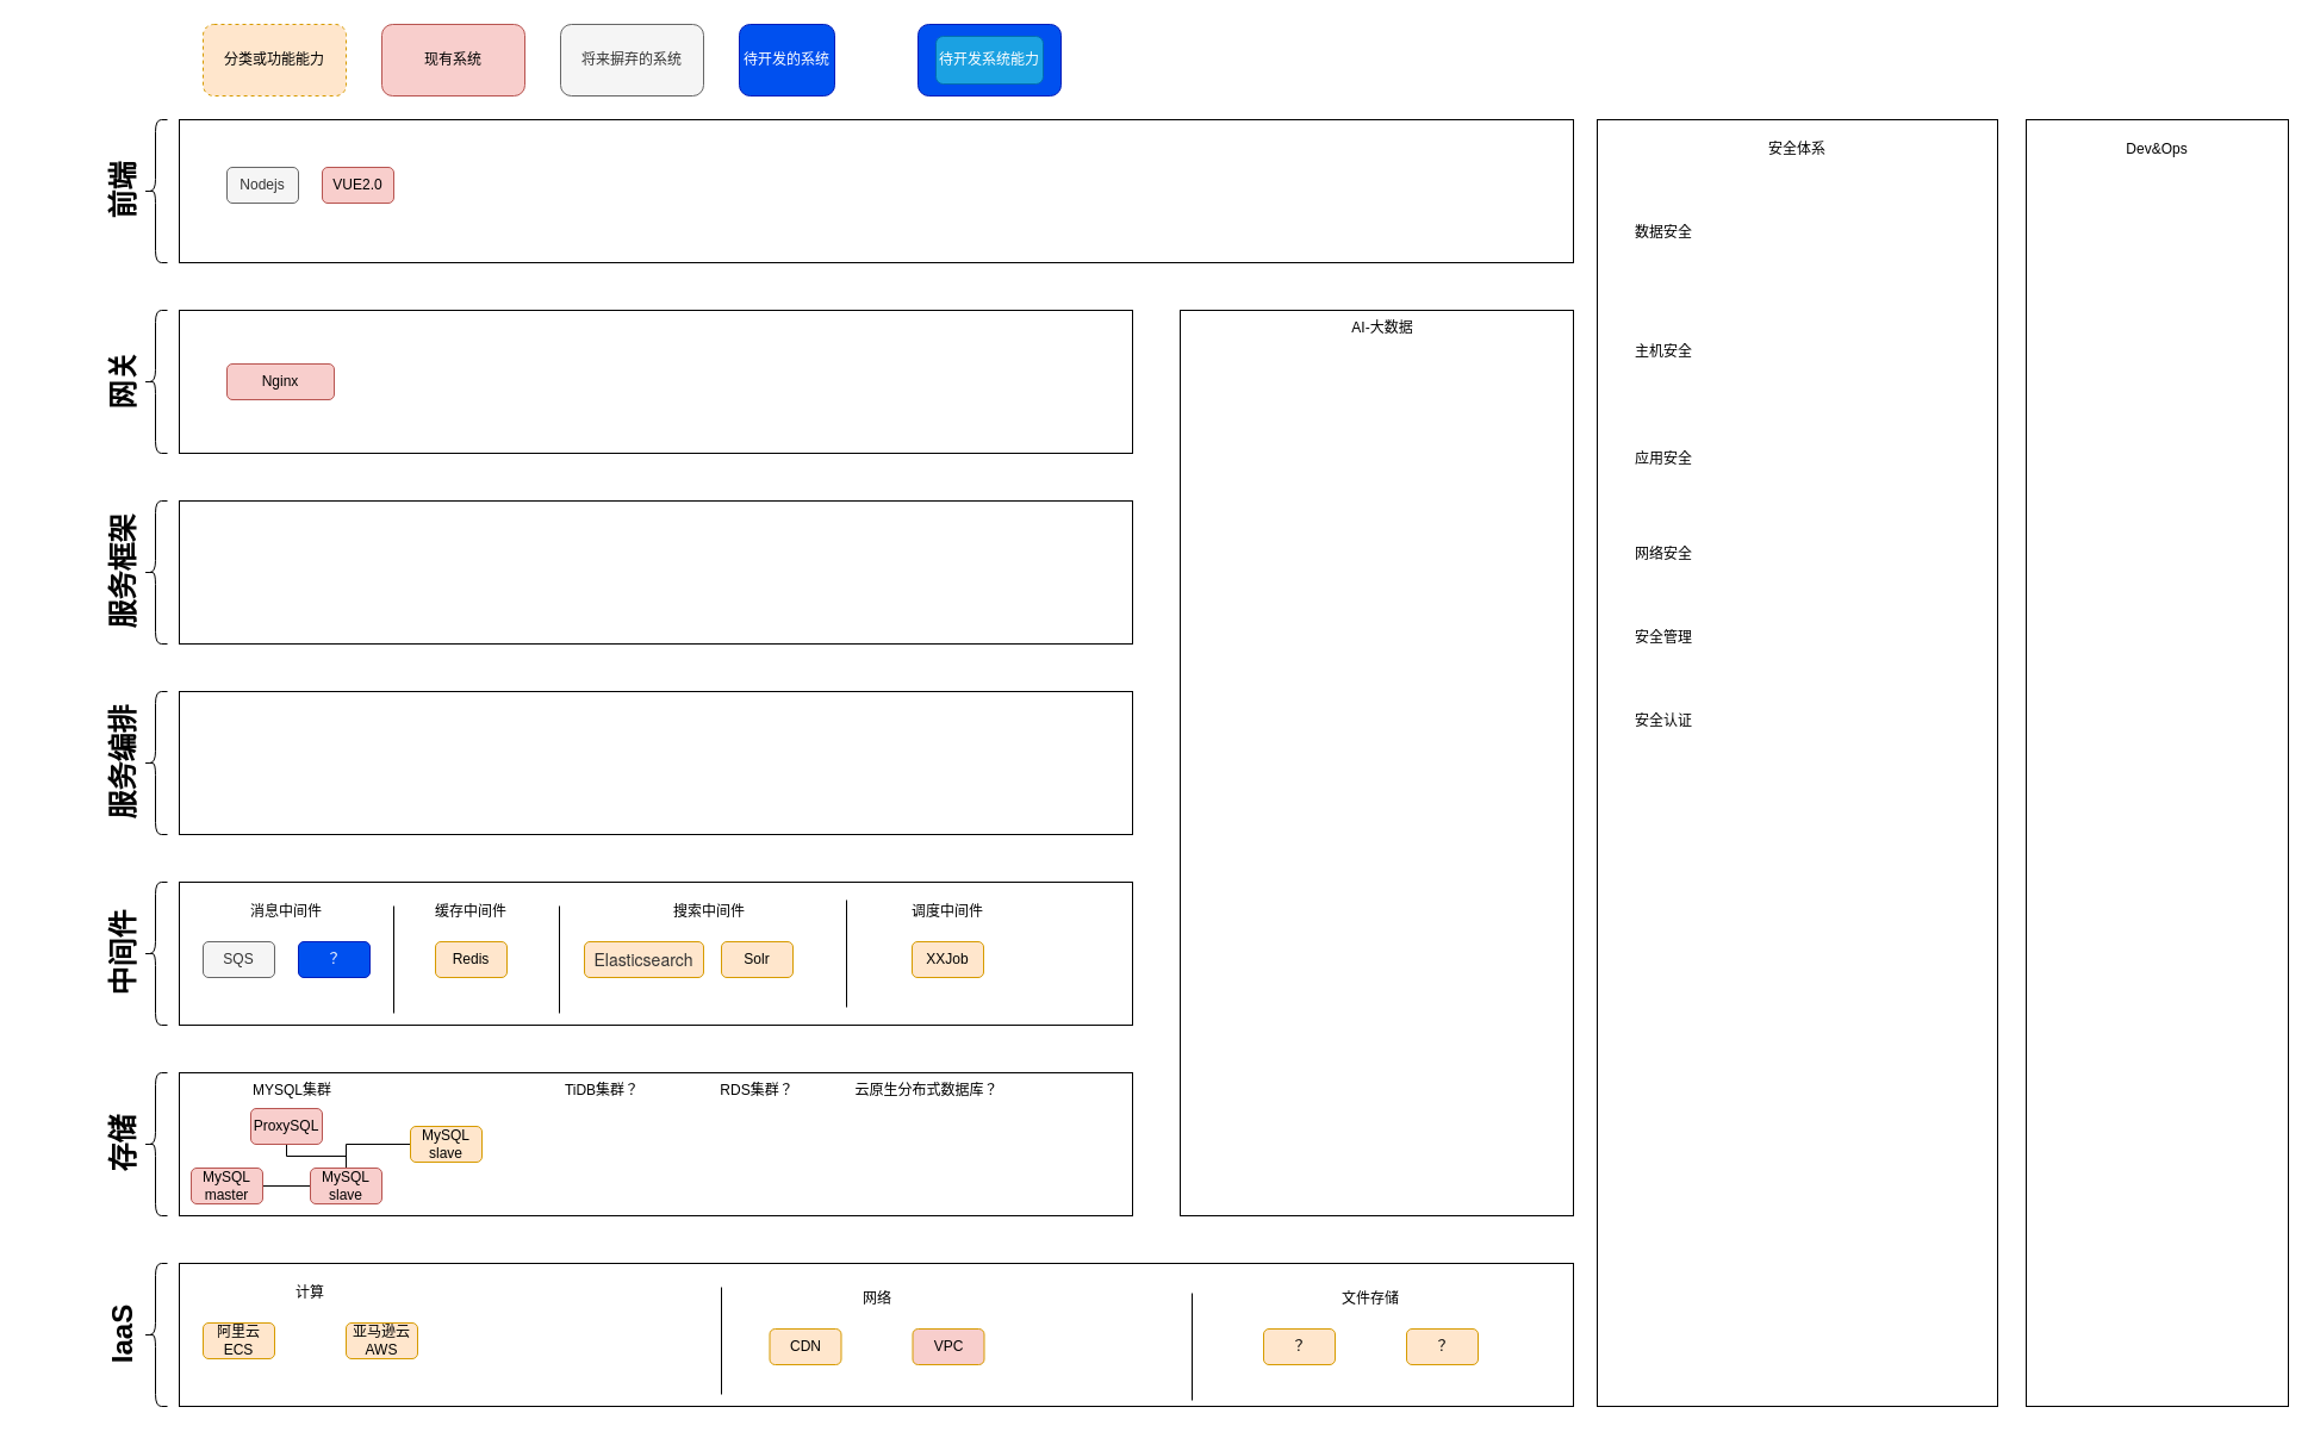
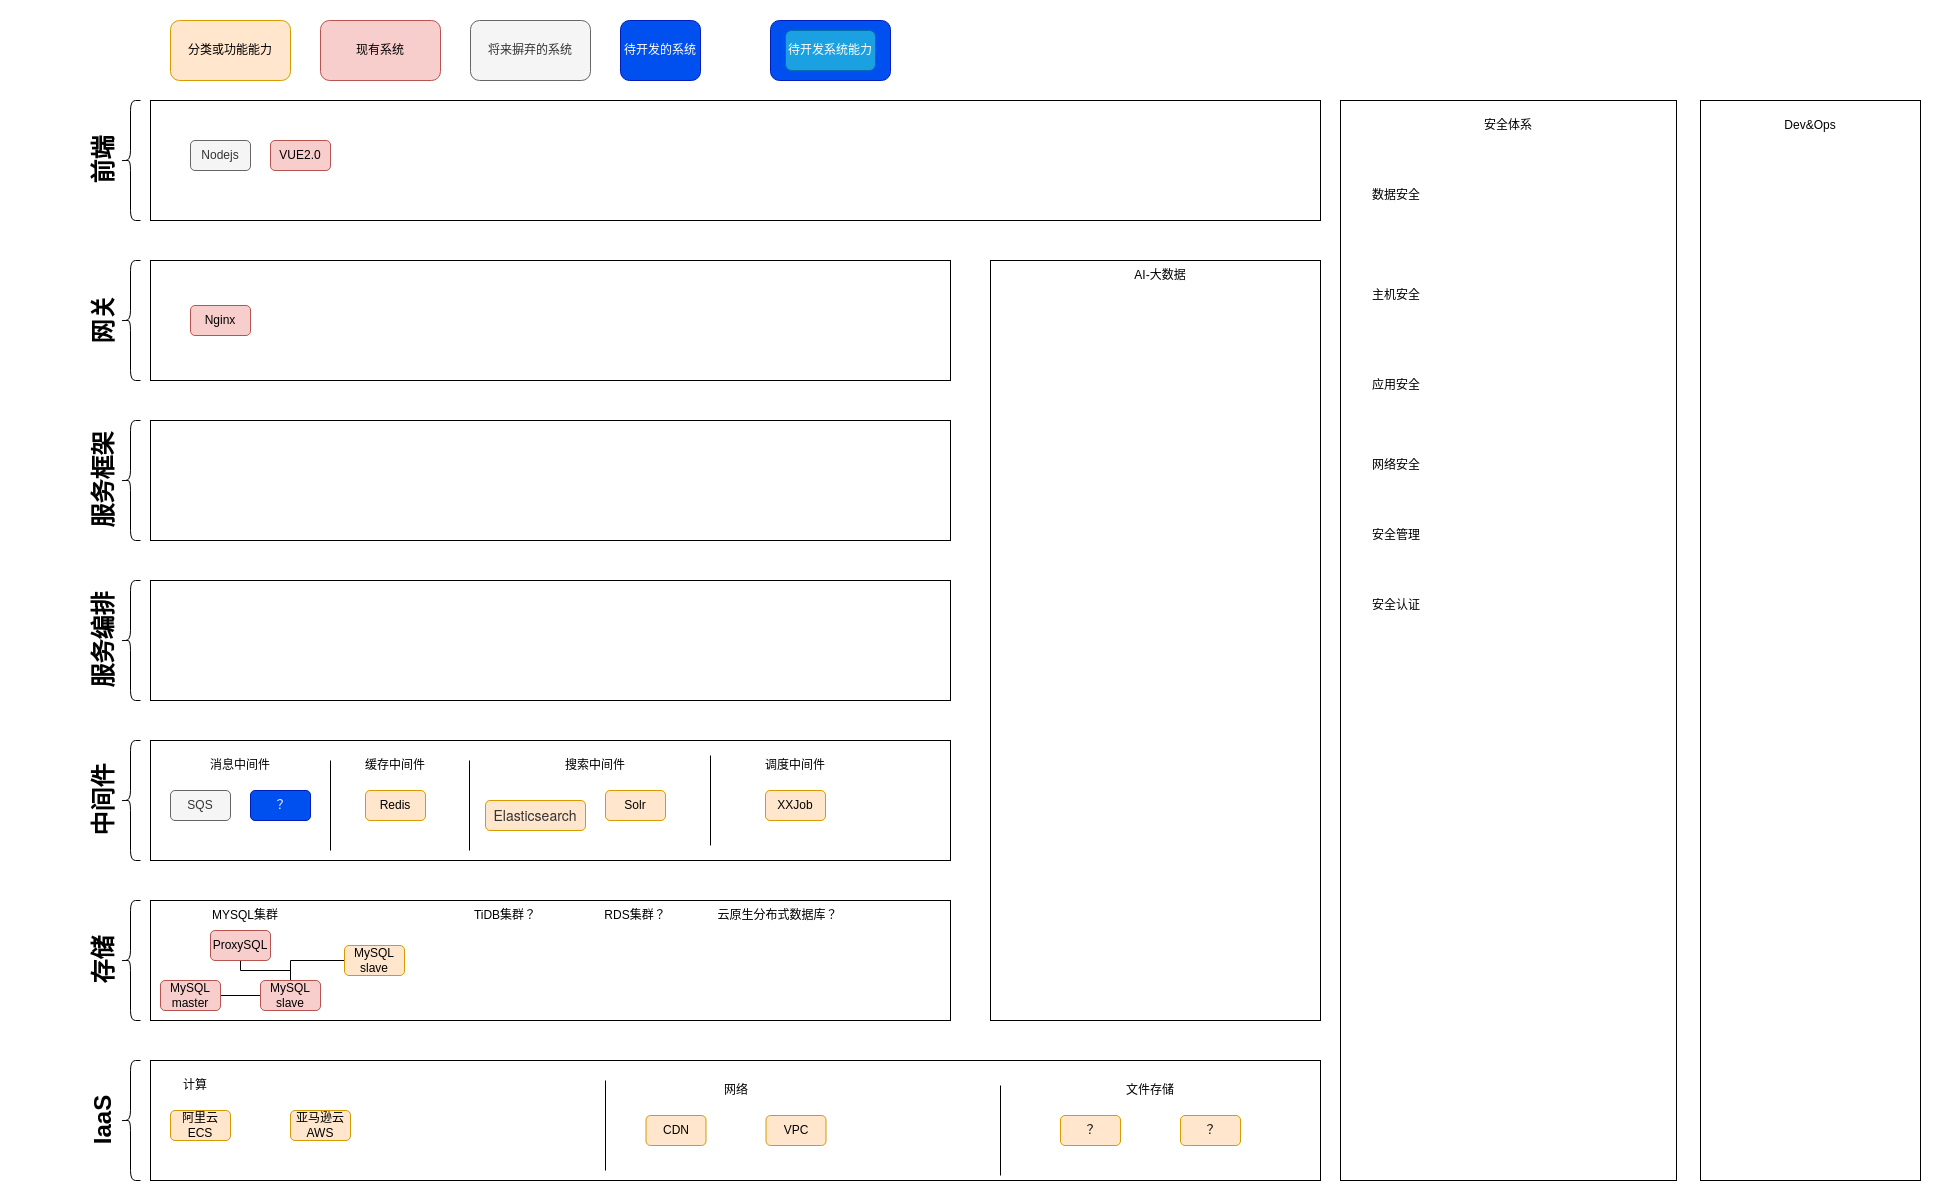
- <mxCell id="2" value="分类或功能能力" style="rounded=1;whiteSpace=wrap;html=1;fillColor=#ffe6cc;strokeColor=#d79b00;dashed=1;" parent="1" vertex="1"><mxGeometry x="170" y="20" width="120" height="60" as="geometry" /></mxCell>
+ <mxCell id="2" value="分类或功能能力" style="rounded=1;whiteSpace=wrap;html=1;fillColor=#ffe6cc;strokeColor=#d79b00;" parent="1" vertex="1"><mxGeometry x="170" y="20" width="120" height="60" as="geometry" /></mxCell>
- <mxCell id="76" value="Nginx" style="rounded=1;whiteSpace=wrap;html=1;fillColor=#f8cecc;strokeColor=#b85450;" parent="1" vertex="1"><mxGeometry x="190" y="305" width="90" height="30" as="geometry" /></mxCell>
+ <mxCell id="76" value="Nginx" style="rounded=1;whiteSpace=wrap;html=1;fillColor=#f8cecc;strokeColor=#b85450;" parent="1" vertex="1"><mxGeometry x="190" y="305" width="60" height="30" as="geometry" /></mxCell>
- <mxCell id="55" value="&lt;span style=&quot;color: rgb(51, 51, 51); font-family: &amp;quot;Helvetica Neue&amp;quot;, Helvetica, Arial, &amp;quot;PingFang SC&amp;quot;, &amp;quot;Hiragino Sans GB&amp;quot;, &amp;quot;Microsoft YaHei&amp;quot;, &amp;quot;WenQuanYi Micro Hei&amp;quot;, sans-serif; font-size: 14px; text-align: start; text-indent: 28px;&quot;&gt;Elasticsearch&lt;/span&gt;" style="rounded=1;whiteSpace=wrap;html=1;fillColor=#ffe6cc;strokeColor=#d79b00;" parent="1" vertex="1"><mxGeometry x="490" y="790" width="100" height="30" as="geometry" /></mxCell>
+ <mxCell id="55" value="&lt;span style=&quot;color: rgb(51, 51, 51); font-family: &amp;quot;Helvetica Neue&amp;quot;, Helvetica, Arial, &amp;quot;PingFang SC&amp;quot;, &amp;quot;Hiragino Sans GB&amp;quot;, &amp;quot;Microsoft YaHei&amp;quot;, &amp;quot;WenQuanYi Micro Hei&amp;quot;, sans-serif; font-size: 14px; text-align: start; text-indent: 28px;&quot;&gt;Elasticsearch&lt;/span&gt;" style="rounded=1;whiteSpace=wrap;html=1;fillColor=#ffe6cc;strokeColor=#d79b00;" parent="1" vertex="1"><mxGeometry x="485" y="800" width="100" height="30" as="geometry" /></mxCell>
- <mxCell id="23" value="计算" style="text;html=1;strokeColor=none;fillColor=none;align=center;verticalAlign=middle;whiteSpace=wrap;rounded=0;" parent="1" vertex="1"><mxGeometry x="230" y="1070" width="60" height="30" as="geometry" /></mxCell>
+ <mxCell id="23" value="计算" style="text;html=1;strokeColor=none;fillColor=none;align=center;verticalAlign=middle;whiteSpace=wrap;rounded=0;" parent="1" vertex="1"><mxGeometry x="165" y="1070" width="60" height="30" as="geometry" /></mxCell>
- <mxCell id="29" value="VPC" style="rounded=1;whiteSpace=wrap;html=1;fillColor=#f8cecc;strokeColor=#d79b00;" parent="1" vertex="1"><mxGeometry x="765.5" y="1115" width="60" height="30" as="geometry" /></mxCell>
+ <mxCell id="29" value="VPC" style="rounded=1;whiteSpace=wrap;html=1;fillColor=#ffe6cc;strokeColor=#d79b00;" parent="1" vertex="1"><mxGeometry x="765.5" y="1115" width="60" height="30" as="geometry" /></mxCell>
